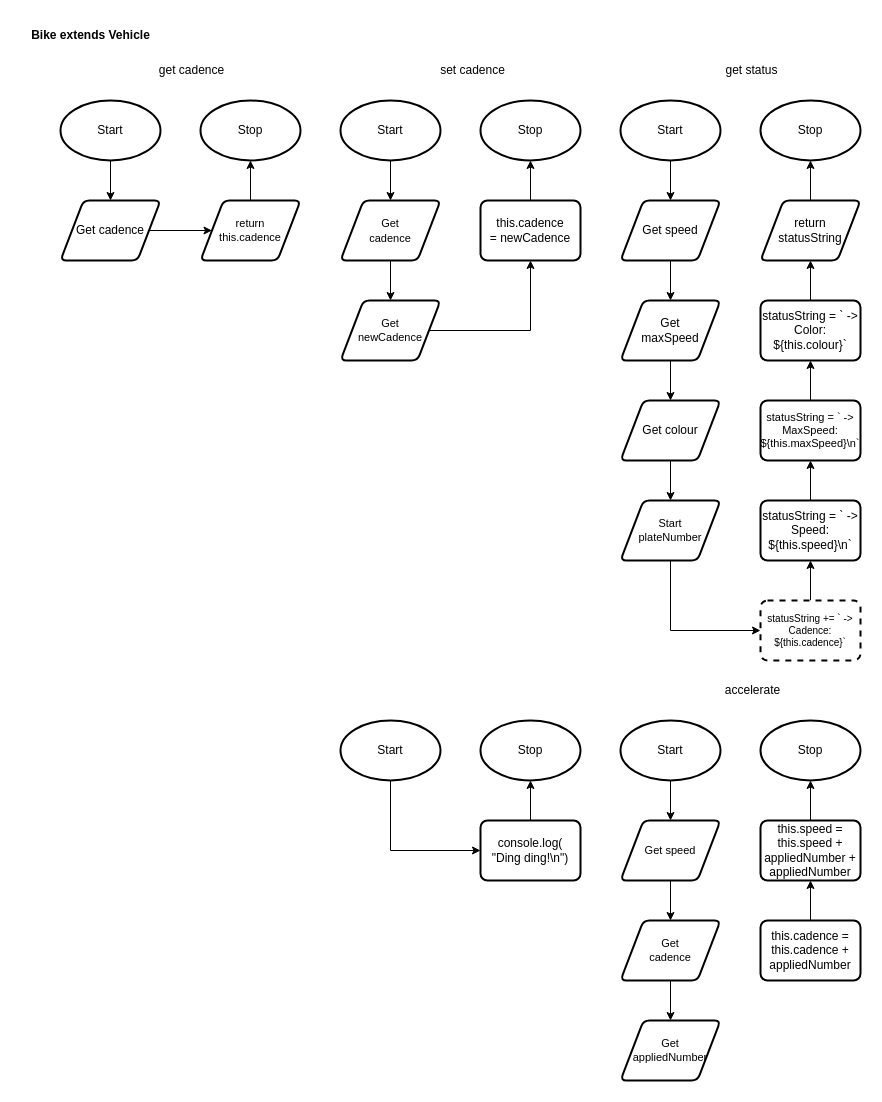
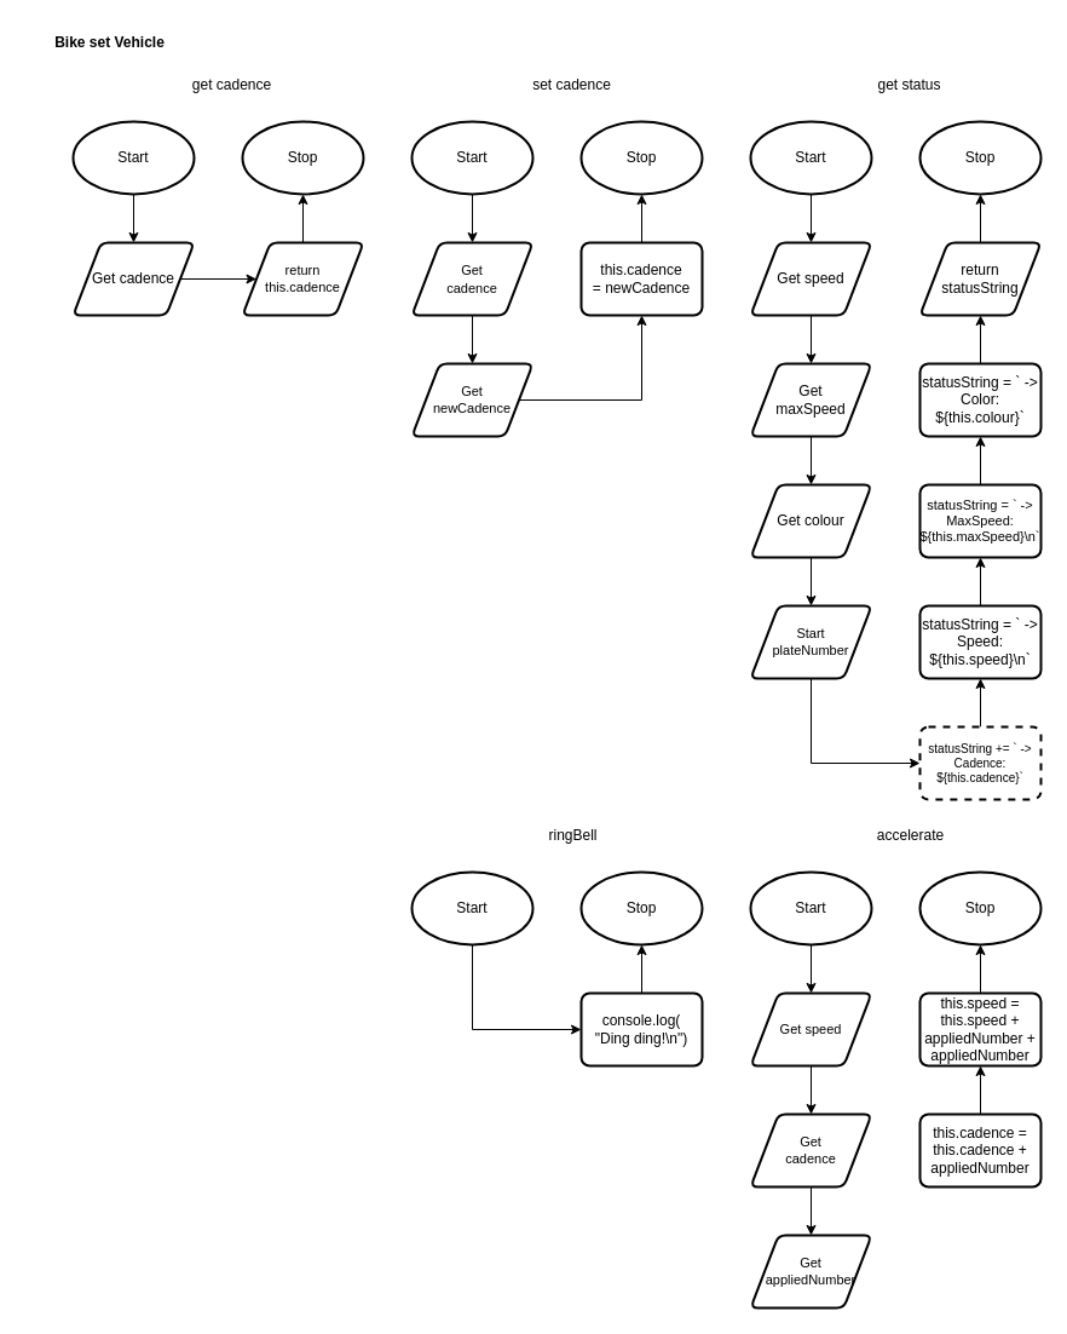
- <mxCell id="13" value="&lt;b&gt;Bike&amp;nbsp;extends Vehicle&lt;br&gt;&lt;/b&gt;" style="text;html=1;align=center;verticalAlign=middle;resizable=0;points=[];autosize=1;strokeColor=none;fillColor=none;" parent="1" vertex="1"><mxGeometry width="140" height="30" as="geometry" x="20" y="20" /></mxCell>
+ <mxCell id="13" value="&lt;b&gt;Bike&amp;nbsp;set Vehicle&lt;br&gt;&lt;/b&gt;" style="text;html=1;align=center;verticalAlign=middle;resizable=0;points=[];autosize=1;strokeColor=none;fillColor=none;" parent="1" vertex="1"><mxGeometry width="140" height="30" as="geometry" x="20" y="20" /></mxCell>
+ <mxCell id="62" value="ringBell" style="text;html=1;align=center;verticalAlign=middle;resizable=0;points=[];autosize=1;strokeColor=none;fillColor=none;" vertex="1" parent="1"><mxGeometry x="440" y="675" width="65" height="30" as="geometry" /></mxCell>
